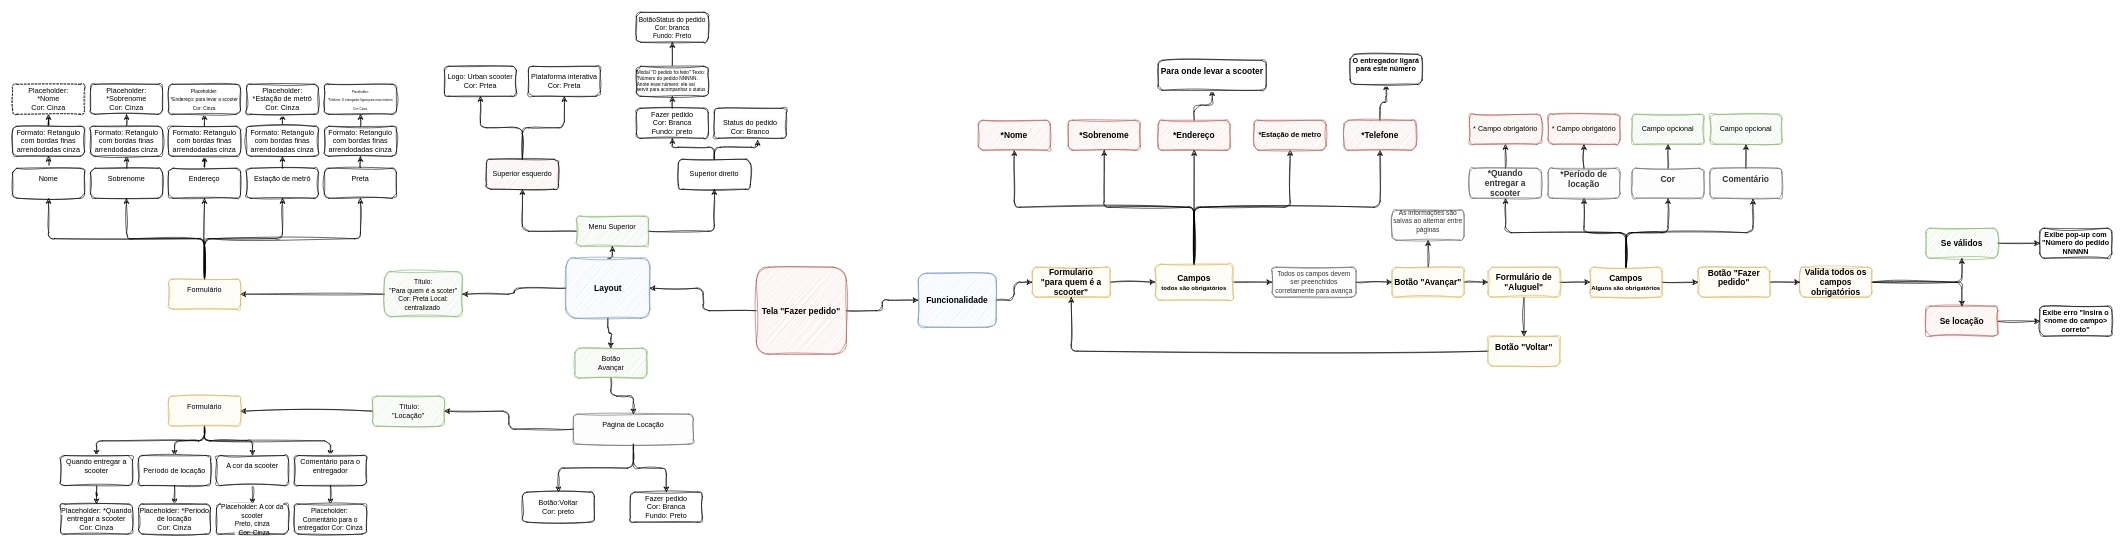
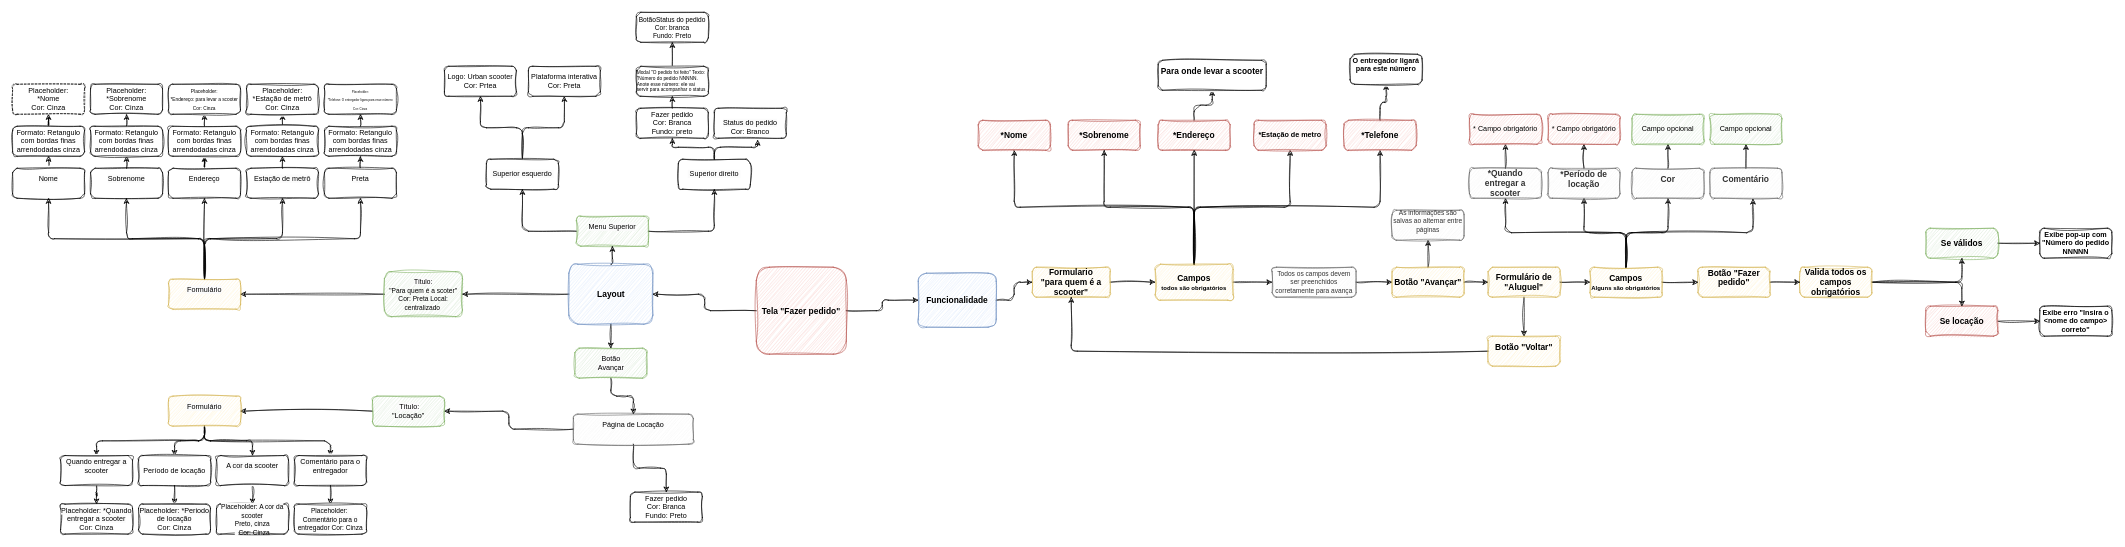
- <mxCell id="113" value="&lt;br&gt;&lt;span style=&quot;color: rgb(0, 0, 0); font-family: Helvetica; font-size: 12px; font-style: normal; font-variant-ligatures: normal; font-variant-caps: normal; font-weight: 400; letter-spacing: normal; orphans: 2; text-align: left; text-indent: 0px; text-transform: none; widows: 2; word-spacing: 0px; -webkit-text-stroke-width: 0px; white-space: normal; background-color: rgb(251, 251, 251); text-decoration-thickness: initial; text-decoration-style: initial; text-decoration-color: initial; display: inline !important; float: none;&quot;&gt;&amp;nbsp;Superior esquerdo&amp;nbsp;&lt;/span&gt;&lt;div&gt;&lt;br&gt;&lt;/div&gt;" style="rounded=1;whiteSpace=wrap;html=1;sketch=1;curveFitting=1;jiggle=2;fillColor=#f8cecc;" vertex="1" parent="1"><mxGeometry x="810" y="265" width="120" height="50" as="geometry" /></mxCell>
+ <mxCell id="113" value="&lt;br&gt;&lt;span style=&quot;color: rgb(0, 0, 0); font-family: Helvetica; font-size: 12px; font-style: normal; font-variant-ligatures: normal; font-variant-caps: normal; font-weight: 400; letter-spacing: normal; orphans: 2; text-align: left; text-indent: 0px; text-transform: none; widows: 2; word-spacing: 0px; -webkit-text-stroke-width: 0px; white-space: normal; background-color: rgb(251, 251, 251); text-decoration-thickness: initial; text-decoration-style: initial; text-decoration-color: initial; display: inline !important; float: none;&quot;&gt;&amp;nbsp;Superior esquerdo&amp;nbsp;&lt;/span&gt;&lt;div&gt;&lt;br&gt;&lt;/div&gt;" style="rounded=1;whiteSpace=wrap;html=1;sketch=1;curveFitting=1;jiggle=2;" vertex="1" parent="1"><mxGeometry x="810" y="265" width="120" height="50" as="geometry" /></mxCell>
- <mxCell id="134" value="&lt;span style=&quot;font-size: 14px;&quot;&gt;&lt;b&gt;Layout&lt;/b&gt;&lt;/span&gt;" style="rounded=1;whiteSpace=wrap;html=1;fillColor=#dae8fc;strokeColor=#6c8ebf;sketch=1;curveFitting=1;jiggle=2;" vertex="1" parent="1"><mxGeometry x="942.5" y="430" width="140" height="100" as="geometry" /></mxCell>
+ <mxCell id="134" value="&lt;span style=&quot;font-size: 14px;&quot;&gt;&lt;b&gt;Layout&lt;/b&gt;&lt;/span&gt;" style="rounded=1;whiteSpace=wrap;html=1;fillColor=#dae8fc;strokeColor=#6c8ebf;sketch=1;curveFitting=1;jiggle=2;" vertex="1" parent="1"><mxGeometry x="947.5" y="440" width="140" height="100" as="geometry" /></mxCell>
- <mxCell id="72" style="edgeStyle=orthogonalEdgeStyle;rounded=1;orthogonalLoop=1;jettySize=auto;html=1;exitX=0.5;exitY=1;exitDx=0;exitDy=0;entryX=0.5;entryY=0;entryDx=0;entryDy=0;sketch=1;curveFitting=1;jiggle=2;" edge="1" parent="1" source="74" target="102"><mxGeometry relative="1" as="geometry" /></mxCell>
- <mxCell id="102" value="&lt;span style=&quot;text-align: left;&quot;&gt;&amp;nbsp; &amp;nbsp; &amp;nbsp; &amp;nbsp; &amp;nbsp; &amp;nbsp; &amp;nbsp; &amp;nbsp; &amp;nbsp; &amp;nbsp; &amp;nbsp; &amp;nbsp; &amp;nbsp; &amp;nbsp; &amp;nbsp; &amp;nbsp; &amp;nbsp; &amp;nbsp; &amp;nbsp; &amp;nbsp; &amp;nbsp; &amp;nbsp; &amp;nbsp; &amp;nbsp; &amp;nbsp; &amp;nbsp; &amp;nbsp; &amp;nbsp; &amp;nbsp; &amp;nbsp; &amp;nbsp; &amp;nbsp; &amp;nbsp; &amp;nbsp; &amp;nbsp; &amp;nbsp; &amp;nbsp;&lt;br&gt;Botão:Voltar&lt;br&gt;Cor: preto&lt;br&gt;&lt;br&gt;&lt;br&gt;&lt;br&gt;&lt;/span&gt;" style="rounded=1;whiteSpace=wrap;html=1;sketch=1;curveFitting=1;jiggle=2;" vertex="1" parent="1"><mxGeometry x="870" y="820" width="120" height="50" as="geometry" /></mxCell>
